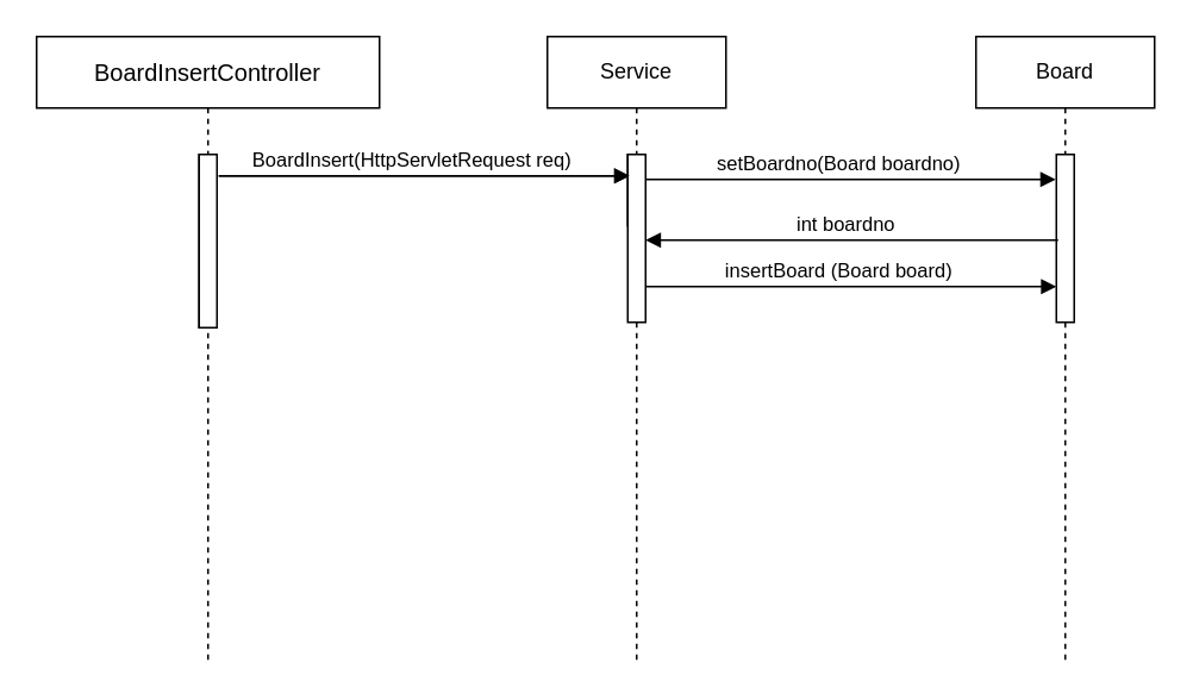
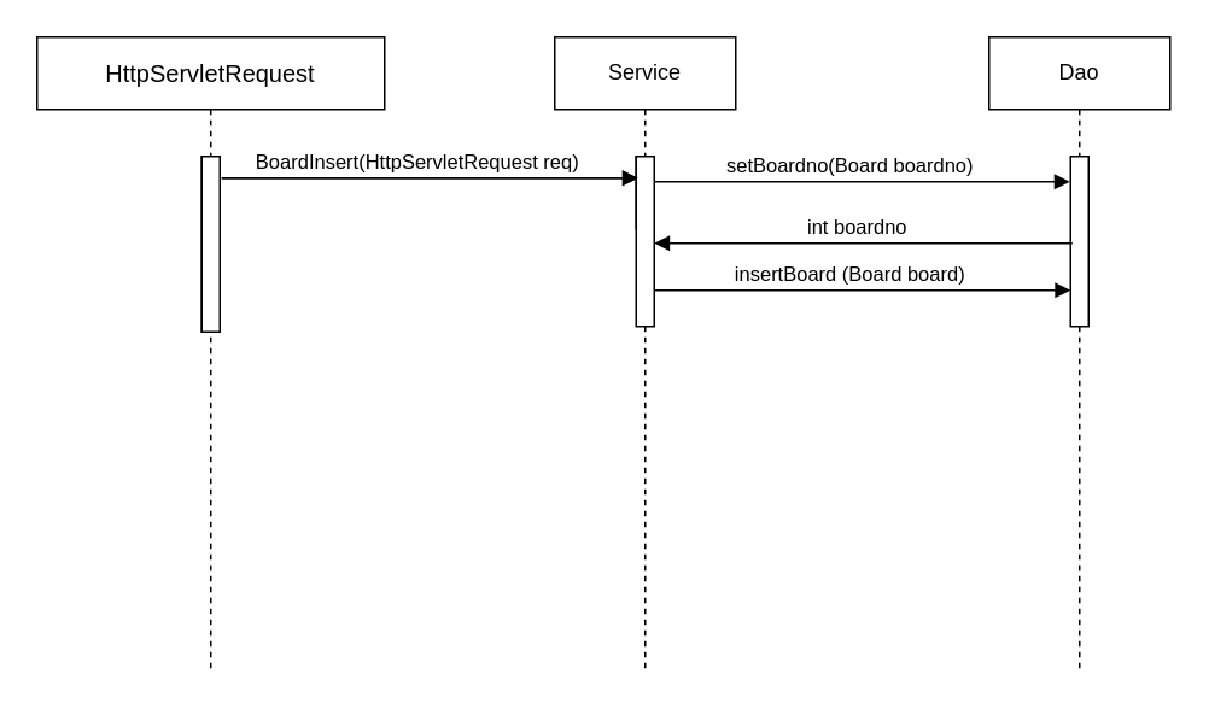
- <mxCell id="6" value="&lt;span style=&quot;font-size: 10pt ; font-family: &amp;#34;arial&amp;#34;&quot;&gt;BoardInsertController&lt;/span&gt;" style="shape=umlLifeline;perimeter=lifelinePerimeter;whiteSpace=wrap;html=1;container=1;collapsible=0;recursiveResize=0;outlineConnect=0;" parent="1" vertex="1"><mxGeometry x="20" y="20" width="192" height="350" as="geometry" /></mxCell>
+ <mxCell id="6" value="&lt;span style=&quot;font-size: 10pt ; font-family: &amp;#34;arial&amp;#34;&quot;&gt;HttpServletRequest&lt;/span&gt;" style="shape=umlLifeline;perimeter=lifelinePerimeter;whiteSpace=wrap;html=1;container=1;collapsible=0;recursiveResize=0;outlineConnect=0;" parent="1" vertex="1"><mxGeometry x="20" y="20" width="192" height="350" as="geometry" /></mxCell>
- <mxCell id="9" value="Board" style="shape=umlLifeline;perimeter=lifelinePerimeter;whiteSpace=wrap;html=1;container=1;collapsible=0;recursiveResize=0;outlineConnect=0;" parent="1" vertex="1"><mxGeometry x="546" y="20" width="100" height="350" as="geometry" /></mxCell>
+ <mxCell id="9" value="Dao" style="shape=umlLifeline;perimeter=lifelinePerimeter;whiteSpace=wrap;html=1;container=1;collapsible=0;recursiveResize=0;outlineConnect=0;" parent="1" vertex="1"><mxGeometry x="546" y="20" width="100" height="350" as="geometry" /></mxCell>
